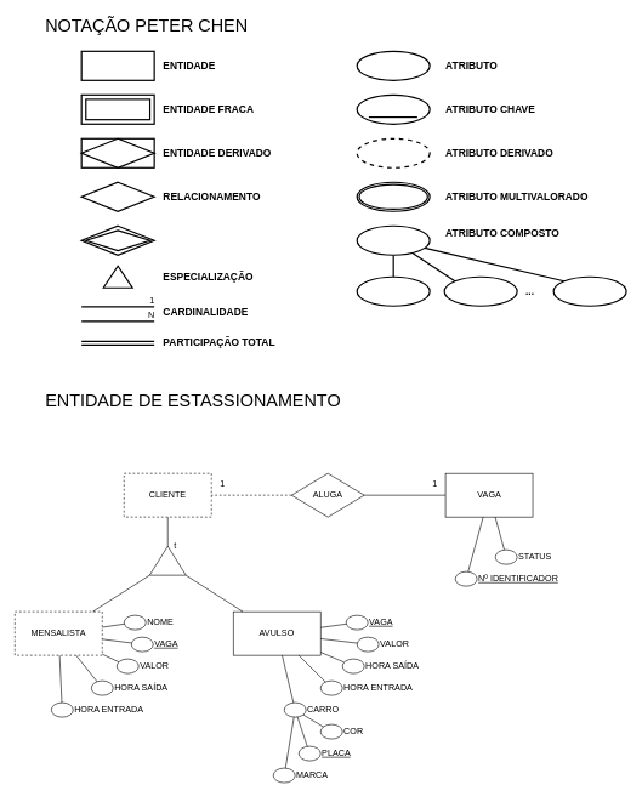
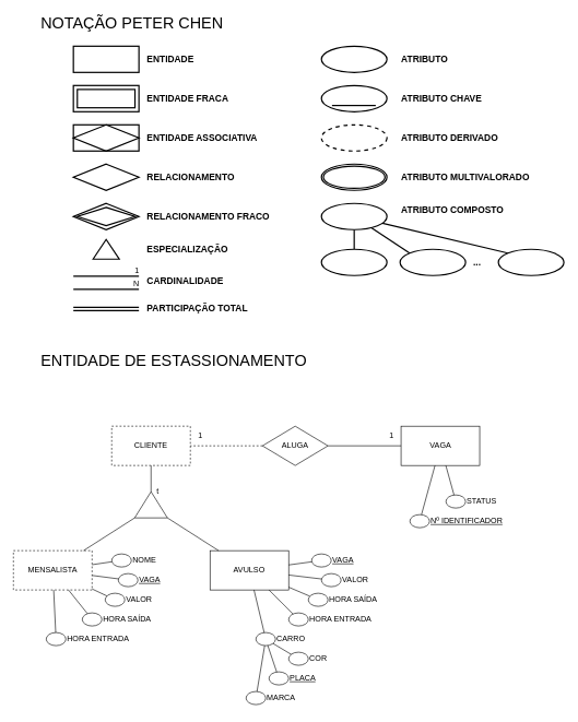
- <mxCell id="8" value="&lt;font style=&quot;font-size: 14px&quot;&gt;ENTIDADE DERIVADO&lt;/font&gt;" style="text;html=1;strokeColor=none;fillColor=none;align=left;verticalAlign=middle;whiteSpace=wrap;rounded=0;fontSize=14;fontStyle=1" parent="1" vertex="1"><mxGeometry x="221.5" y="200" width="200" height="20" as="geometry" /></mxCell>
+ <mxCell id="8" value="&lt;font style=&quot;font-size: 14px&quot;&gt;ENTIDADE ASSOCIATIVA&lt;/font&gt;" style="text;html=1;strokeColor=none;fillColor=none;align=left;verticalAlign=middle;whiteSpace=wrap;rounded=0;fontSize=14;fontStyle=1" parent="1" vertex="1"><mxGeometry x="221.5" y="200" width="200" height="20" as="geometry" /></mxCell>
+ <mxCell id="12" value="RELACIONAMENTO FRACO" style="text;html=1;strokeColor=none;fillColor=none;align=left;verticalAlign=middle;whiteSpace=wrap;rounded=0;fontSize=14;fontStyle=1" parent="1" vertex="1"><mxGeometry x="221.5" y="320" width="200" height="20" as="geometry" /></mxCell>
